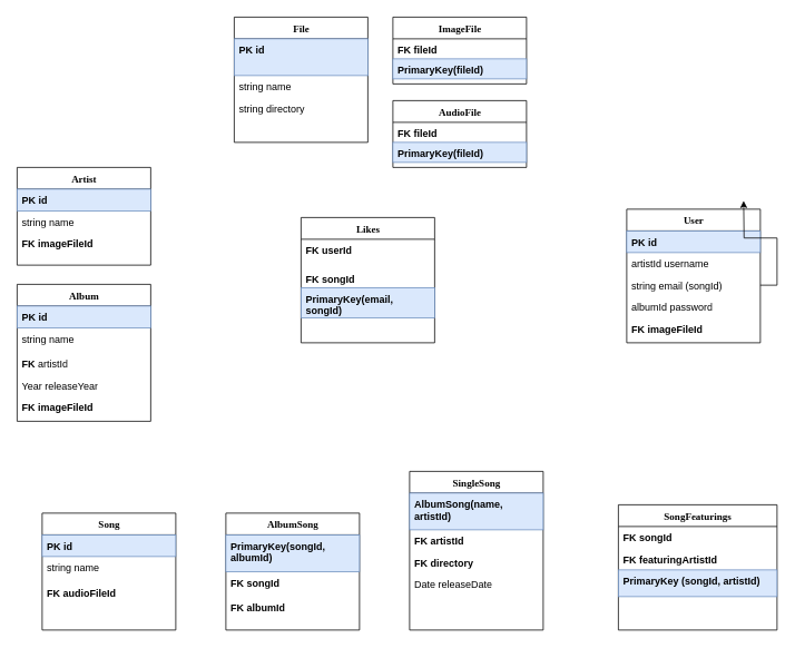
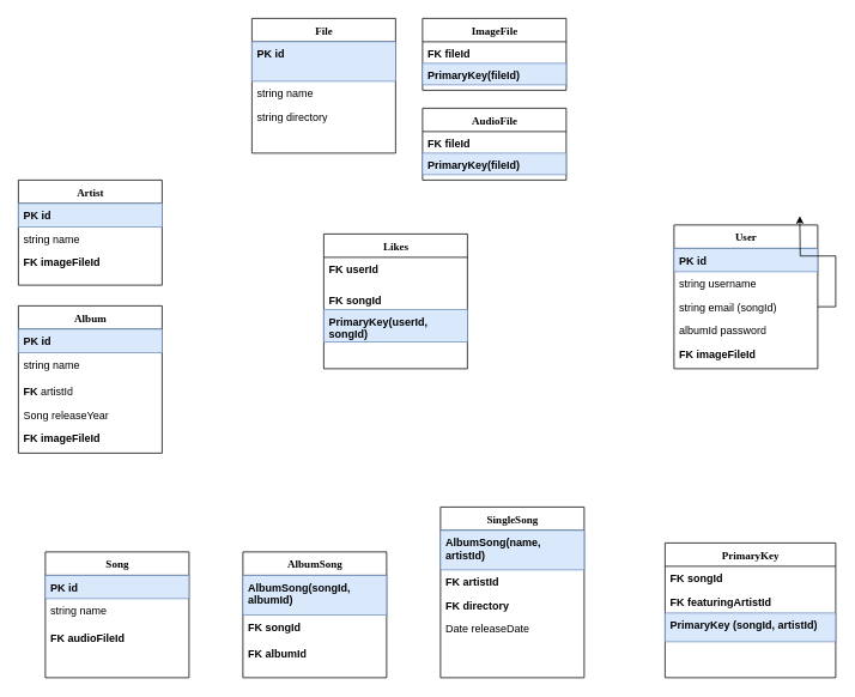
- <mxCell id="4" value="artistId username" style="text;html=1;strokeColor=none;fillColor=none;align=left;verticalAlign=top;spacingLeft=4;spacingRight=4;whiteSpace=wrap;overflow=hidden;rotatable=0;points=[[0,0.5],[1,0.5]];portConstraint=eastwest;fontColor=#000000;" parent="2" vertex="1"><mxGeometry y="52" width="160" height="26" as="geometry" /></mxCell>
+ <mxCell id="4" value="string username" style="text;html=1;strokeColor=none;fillColor=none;align=left;verticalAlign=top;spacingLeft=4;spacingRight=4;whiteSpace=wrap;overflow=hidden;rotatable=0;points=[[0,0.5],[1,0.5]];portConstraint=eastwest;fontColor=#000000;" parent="2" vertex="1"><mxGeometry y="52" width="160" height="26" as="geometry" /></mxCell>
- <mxCell id="45" value="&lt;b&gt;PrimaryKey(email, songId)&lt;/b&gt;" style="text;html=1;align=left;verticalAlign=top;spacingLeft=4;spacingRight=4;whiteSpace=wrap;overflow=hidden;rotatable=0;points=[[0,0.5],[1,0.5]];portConstraint=eastwest;fillColor=#dae8fc;strokeColor=#6c8ebf;fontColor=#000000;" parent="42" vertex="1"><mxGeometry y="84" width="160" height="36" as="geometry" /></mxCell>
+ <mxCell id="45" value="&lt;b&gt;PrimaryKey(userId, songId)&lt;/b&gt;" style="text;html=1;align=left;verticalAlign=top;spacingLeft=4;spacingRight=4;whiteSpace=wrap;overflow=hidden;rotatable=0;points=[[0,0.5],[1,0.5]];portConstraint=eastwest;fillColor=#dae8fc;strokeColor=#6c8ebf;fontColor=#000000;" parent="42" vertex="1"><mxGeometry y="84" width="160" height="36" as="geometry" /></mxCell>
- <mxCell id="16" value="Year releaseYear" style="text;html=1;strokeColor=none;fillColor=none;align=left;verticalAlign=top;spacingLeft=4;spacingRight=4;whiteSpace=wrap;overflow=hidden;rotatable=0;points=[[0,0.5],[1,0.5]];portConstraint=eastwest;fontColor=#000000;" parent="12" vertex="1"><mxGeometry y="108" width="160" height="26" as="geometry" /></mxCell>
+ <mxCell id="16" value="Song releaseYear" style="text;html=1;strokeColor=none;fillColor=none;align=left;verticalAlign=top;spacingLeft=4;spacingRight=4;whiteSpace=wrap;overflow=hidden;rotatable=0;points=[[0,0.5],[1,0.5]];portConstraint=eastwest;fontColor=#000000;" parent="12" vertex="1"><mxGeometry y="108" width="160" height="26" as="geometry" /></mxCell>
- <mxCell id="27" value="SongFeaturings" style="swimlane;html=1;fontStyle=1;align=center;verticalAlign=top;childLayout=stackLayout;horizontal=1;startSize=26;horizontalStack=0;resizeParent=1;resizeLast=0;collapsible=1;marginBottom=0;swimlaneFillColor=#ffffff;rounded=0;shadow=0;comic=0;labelBackgroundColor=none;strokeWidth=1;fillColor=none;fontFamily=Verdana;fontSize=12;fontColor=#000000;" parent="1" vertex="1"><mxGeometry x="740" y="604" width="190" height="150" as="geometry" /></mxCell>
+ <mxCell id="27" value="PrimaryKey" style="swimlane;html=1;fontStyle=1;align=center;verticalAlign=top;childLayout=stackLayout;horizontal=1;startSize=26;horizontalStack=0;resizeParent=1;resizeLast=0;collapsible=1;marginBottom=0;swimlaneFillColor=#ffffff;rounded=0;shadow=0;comic=0;labelBackgroundColor=none;strokeWidth=1;fillColor=none;fontFamily=Verdana;fontSize=12;fontColor=#000000;" parent="1" vertex="1"><mxGeometry x="740" y="604" width="190" height="150" as="geometry" /></mxCell>
- <mxCell id="24" value="&lt;b&gt;PrimaryKey(songId, albumId)&lt;/b&gt;" style="text;html=1;strokeColor=#6c8ebf;fillColor=#dae8fc;align=left;verticalAlign=top;spacingLeft=4;spacingRight=4;whiteSpace=wrap;overflow=hidden;rotatable=0;points=[[0,0.5],[1,0.5]];portConstraint=eastwest;fontColor=#000000;" parent="23" vertex="1"><mxGeometry y="26" width="160" height="44" as="geometry" /></mxCell>
+ <mxCell id="24" value="&lt;b&gt;AlbumSong(songId, albumId)&lt;/b&gt;" style="text;html=1;strokeColor=#6c8ebf;fillColor=#dae8fc;align=left;verticalAlign=top;spacingLeft=4;spacingRight=4;whiteSpace=wrap;overflow=hidden;rotatable=0;points=[[0,0.5],[1,0.5]];portConstraint=eastwest;fontColor=#000000;" parent="23" vertex="1"><mxGeometry y="26" width="160" height="44" as="geometry" /></mxCell>
